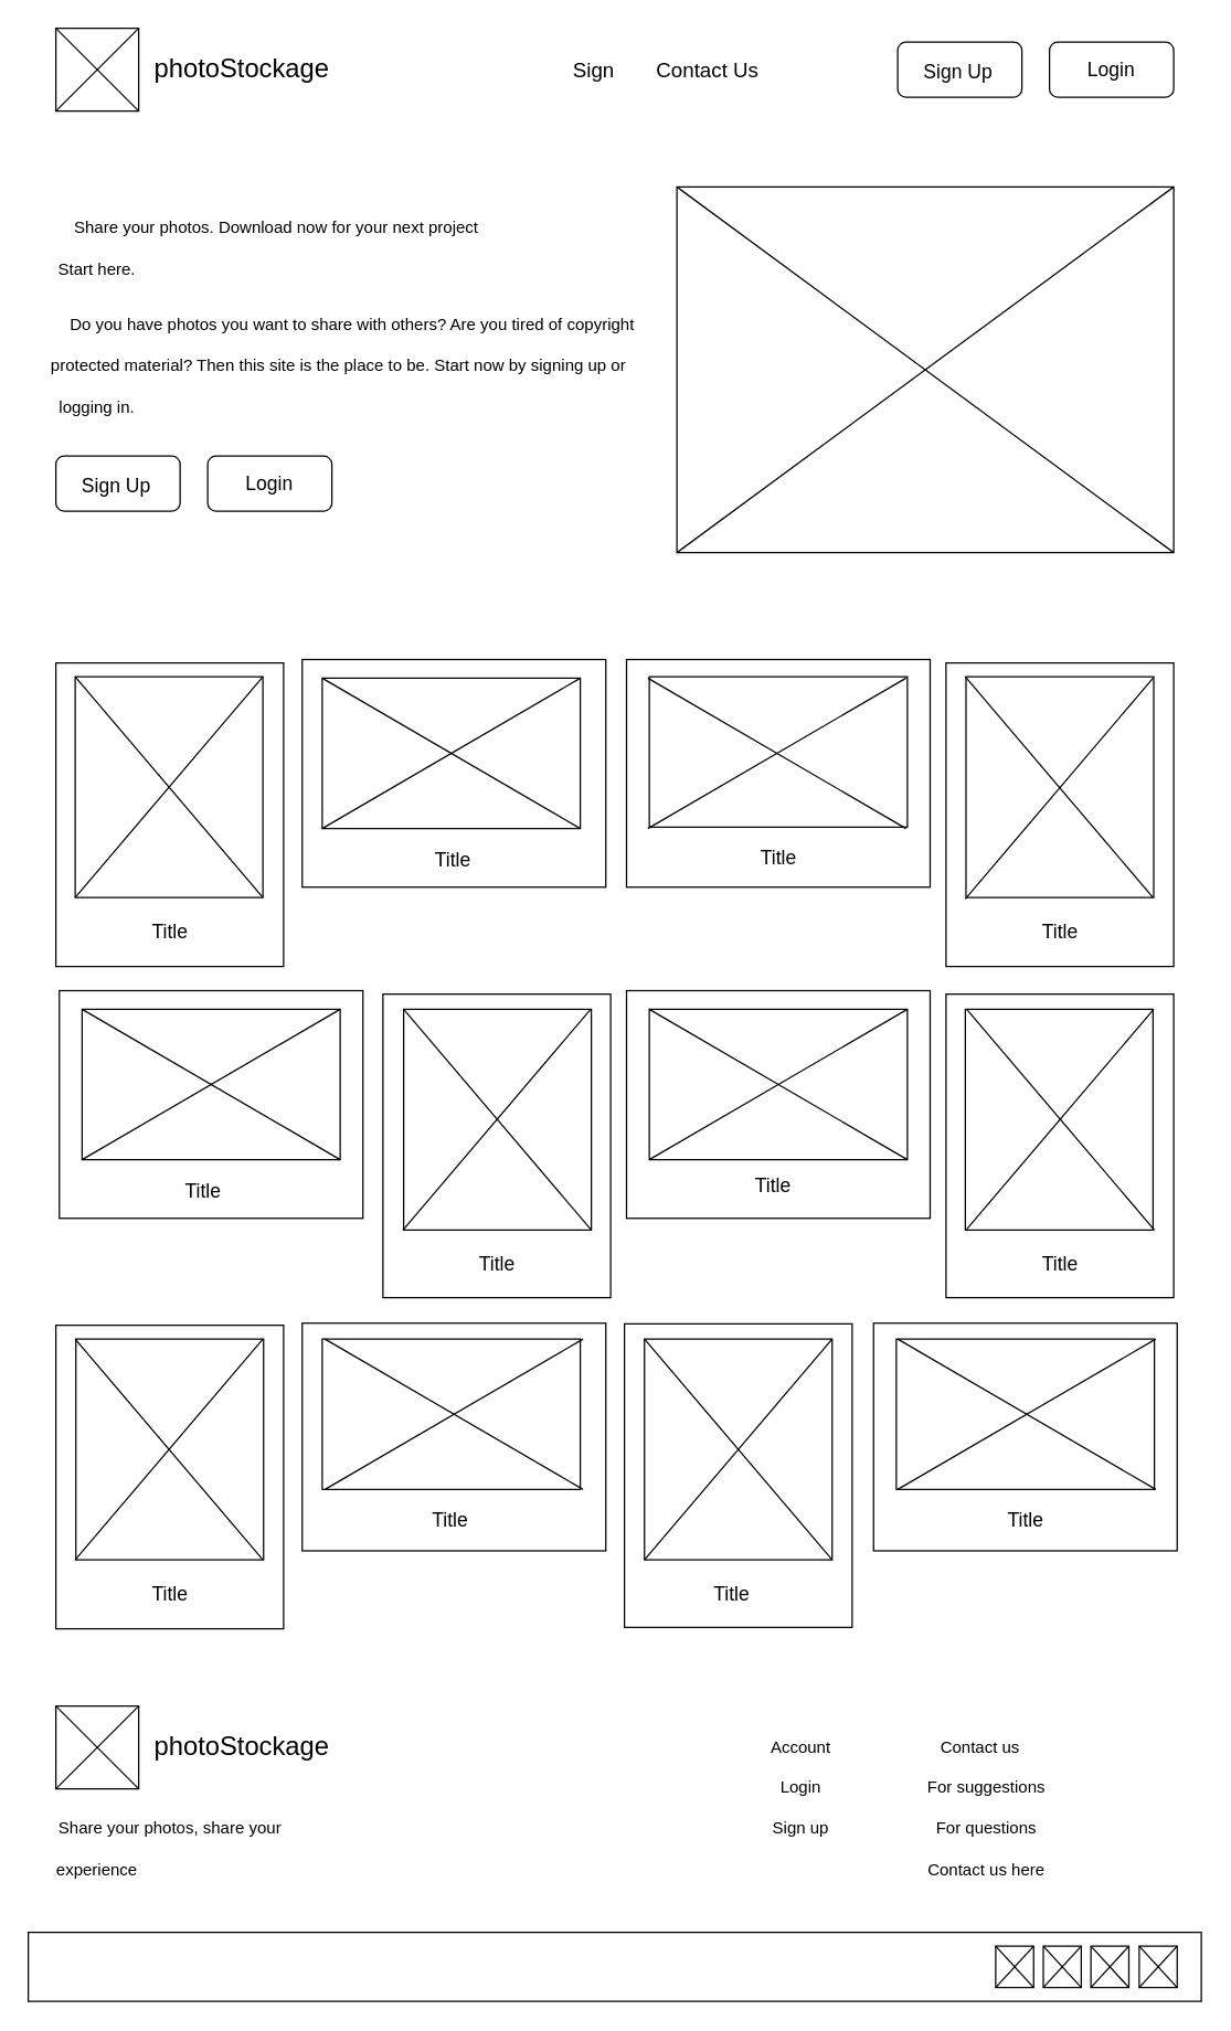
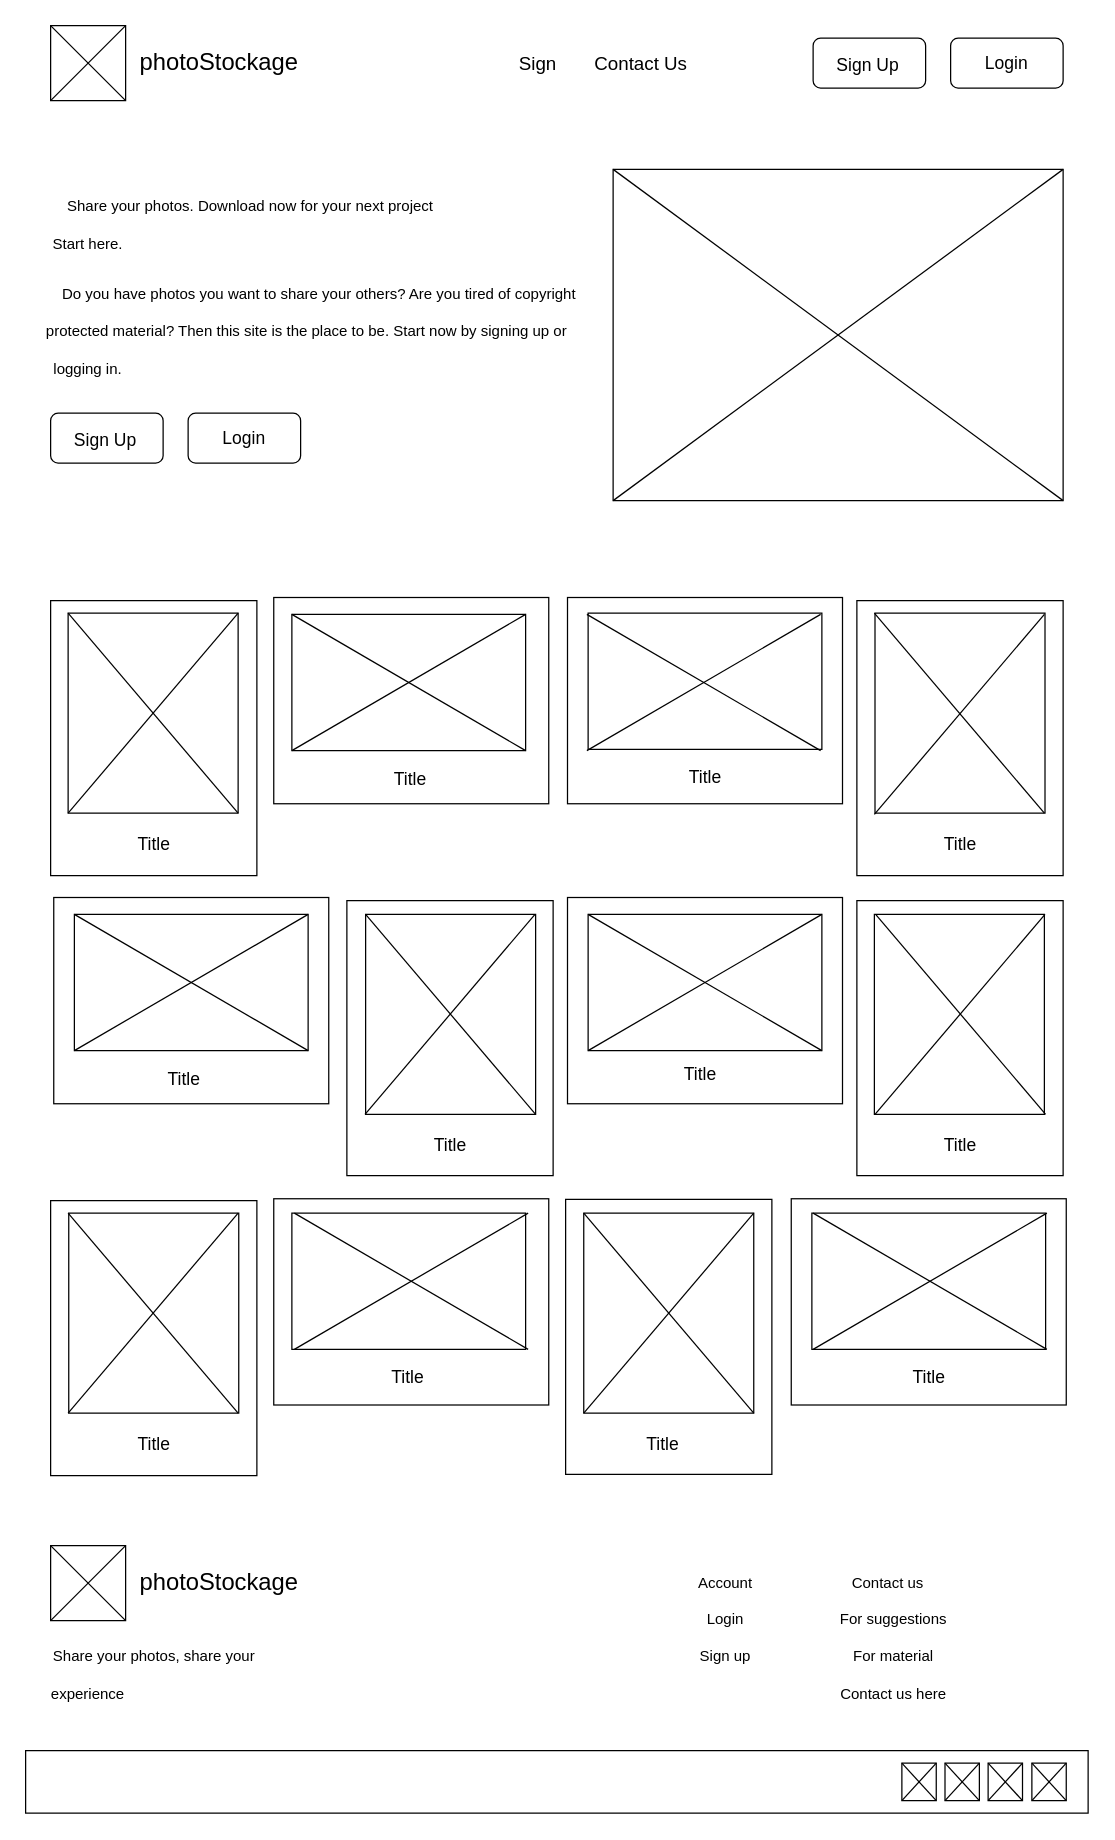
- <mxCell id="19" value="Do you have photos you want to share with others? Are you tired of copyright" style="text;html=1;align=center;verticalAlign=middle;whiteSpace=wrap;rounded=0;" parent="1" vertex="1"><mxGeometry x="30" y="220" width="450" height="30" as="geometry" /></mxCell>
+ <mxCell id="19" value="Do you have photos you want to share your others? Are you tired of copyright" style="text;html=1;align=center;verticalAlign=middle;whiteSpace=wrap;rounded=0;" parent="1" vertex="1"><mxGeometry x="30" y="220" width="450" height="30" as="geometry" /></mxCell>
- <mxCell id="95" value="For questions" style="text;html=1;align=center;verticalAlign=middle;whiteSpace=wrap;rounded=0;" parent="1" vertex="1"><mxGeometry x="667.5" y="1310" width="92.5" height="30" as="geometry" /></mxCell>
+ <mxCell id="95" value="For material" style="text;html=1;align=center;verticalAlign=middle;whiteSpace=wrap;rounded=0;" parent="1" vertex="1"><mxGeometry x="667.5" y="1310" width="92.5" height="30" as="geometry" /></mxCell>
